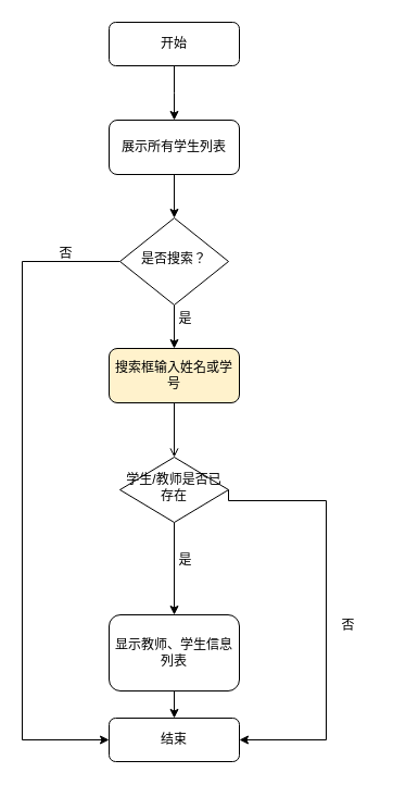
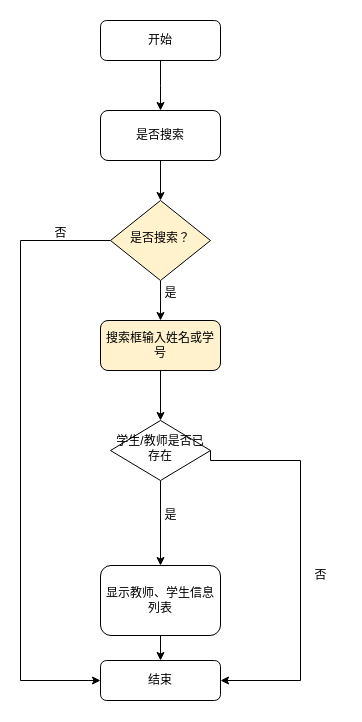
- <mxCell id="12" value="展示所有学生列表" style="rounded=1;whiteSpace=wrap;html=1;fontSize=12;glass=0;strokeWidth=1;shadow=0;" parent="1" vertex="1"><mxGeometry x="100" y="110" width="120" height="50" as="geometry" /></mxCell>
+ <mxCell id="12" value="是否搜索" style="rounded=1;whiteSpace=wrap;html=1;fontSize=12;glass=0;strokeWidth=1;shadow=0;" parent="1" vertex="1"><mxGeometry x="100" y="110" width="120" height="50" as="geometry" /></mxCell>
- <mxCell id="18" value="是否搜索？" style="rhombus;whiteSpace=wrap;html=1;shadow=0;fontFamily=Helvetica;fontSize=12;align=center;strokeWidth=1;spacing=6;spacingTop=-4;" vertex="1" parent="1"><mxGeometry x="110" y="200" width="100" height="80" as="geometry" /></mxCell>
+ <mxCell id="18" value="是否搜索？" style="rhombus;whiteSpace=wrap;html=1;shadow=0;fontFamily=Helvetica;fontSize=12;align=center;strokeWidth=1;spacing=6;spacingTop=-4;fillColor=#fff2cc;" vertex="1" parent="1"><mxGeometry x="110" y="200" width="100" height="80" as="geometry" /></mxCell>
- <mxCell id="4" value="" style="edgeStyle=orthogonalEdgeStyle;rounded=0;orthogonalLoop=1;jettySize=auto;html=1;exitX=0.5;exitY=1;exitDx=0;exitDy=0;endArrow=open;" parent="1" source="13" target="8" edge="1"><mxGeometry relative="1" as="geometry"><mxPoint x="160" y="310" as="sourcePoint" /></mxGeometry></mxCell>
+ <mxCell id="4" value="" style="edgeStyle=orthogonalEdgeStyle;rounded=0;orthogonalLoop=1;jettySize=auto;html=1;exitX=0.5;exitY=1;exitDx=0;exitDy=0;" parent="1" source="13" target="8" edge="1"><mxGeometry relative="1" as="geometry"><mxPoint x="160" y="310" as="sourcePoint" /></mxGeometry></mxCell>
